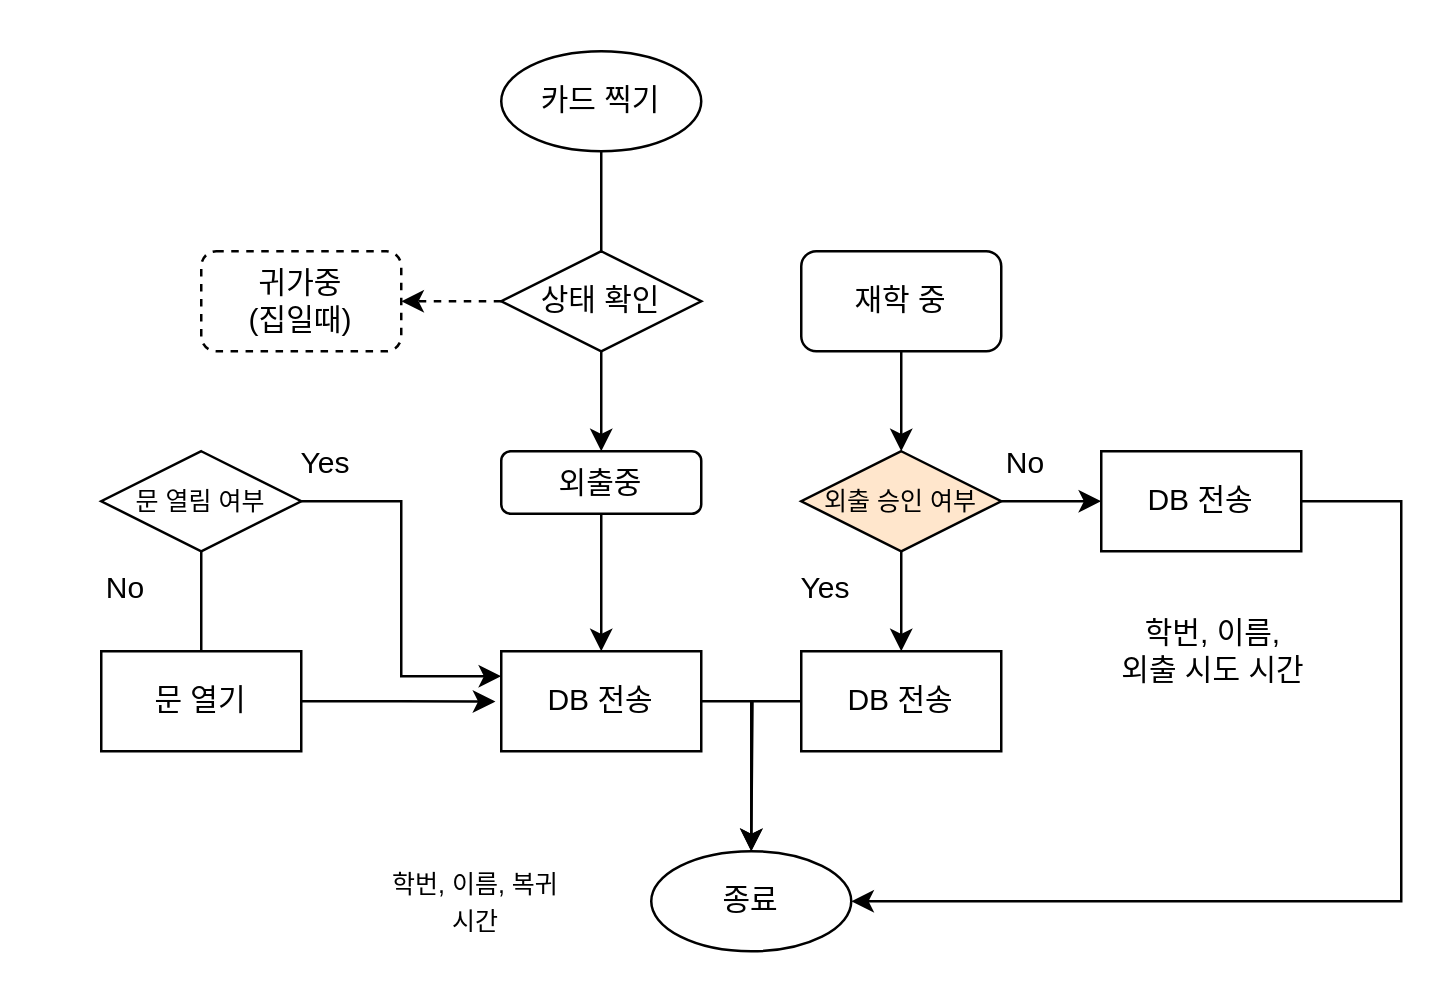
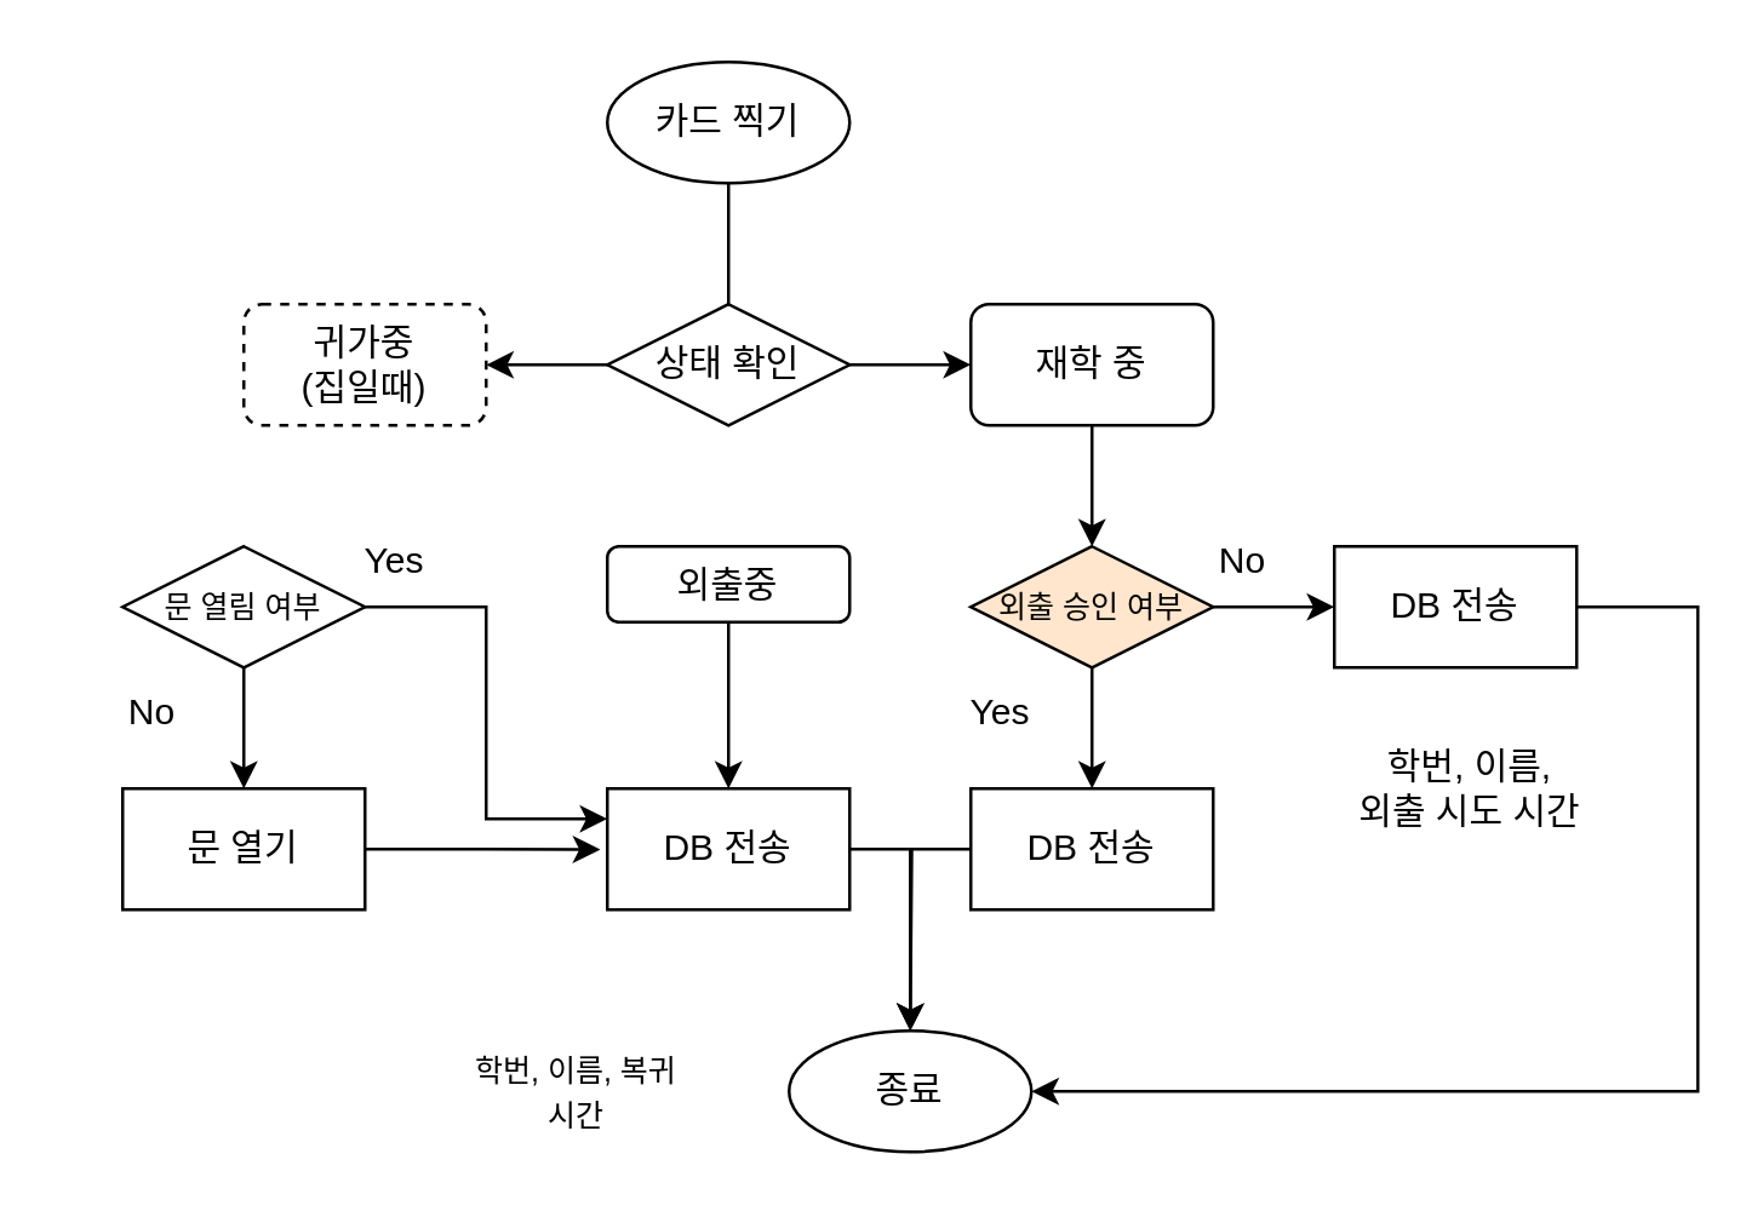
- <mxCell id="4" style="edgeStyle=orthogonalEdgeStyle;rounded=0;orthogonalLoop=1;jettySize=auto;html=1;dashed=1;" edge="1" parent="1" source="7" target="12"><mxGeometry relative="1" as="geometry"><mxPoint x="160" y="120" as="targetPoint" /></mxGeometry></mxCell>
+ <mxCell id="4" style="edgeStyle=orthogonalEdgeStyle;rounded=0;orthogonalLoop=1;jettySize=auto;html=1;" edge="1" parent="1" source="7" target="12"><mxGeometry relative="1" as="geometry"><mxPoint x="160" y="120" as="targetPoint" /></mxGeometry></mxCell>
+ <mxCell id="5" style="edgeStyle=orthogonalEdgeStyle;rounded=0;orthogonalLoop=1;jettySize=auto;html=1;" edge="1" parent="1" source="7" target="11"><mxGeometry relative="1" as="geometry"><mxPoint x="320" y="120" as="targetPoint" /></mxGeometry></mxCell>
- <mxCell id="6" style="edgeStyle=orthogonalEdgeStyle;rounded=0;orthogonalLoop=1;jettySize=auto;html=1;" edge="1" parent="1" source="7" target="9"><mxGeometry relative="1" as="geometry"><mxPoint x="240" y="180" as="targetPoint" /></mxGeometry></mxCell>
- <mxCell id="24" value="" style="edgeStyle=orthogonalEdgeStyle;rounded=0;orthogonalLoop=1;jettySize=auto;html=1;endArrow=none;" edge="1" parent="1" source="26" target="27"><mxGeometry relative="1" as="geometry" /></mxCell>
+ <mxCell id="24" value="" style="edgeStyle=orthogonalEdgeStyle;rounded=0;orthogonalLoop=1;jettySize=auto;html=1;" edge="1" parent="1" source="26" target="27"><mxGeometry relative="1" as="geometry" /></mxCell>
